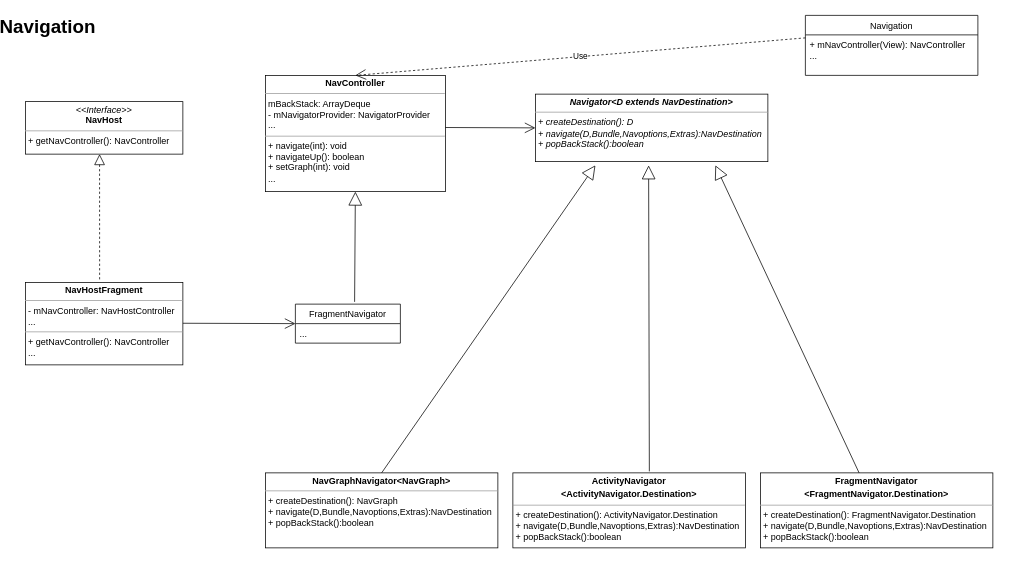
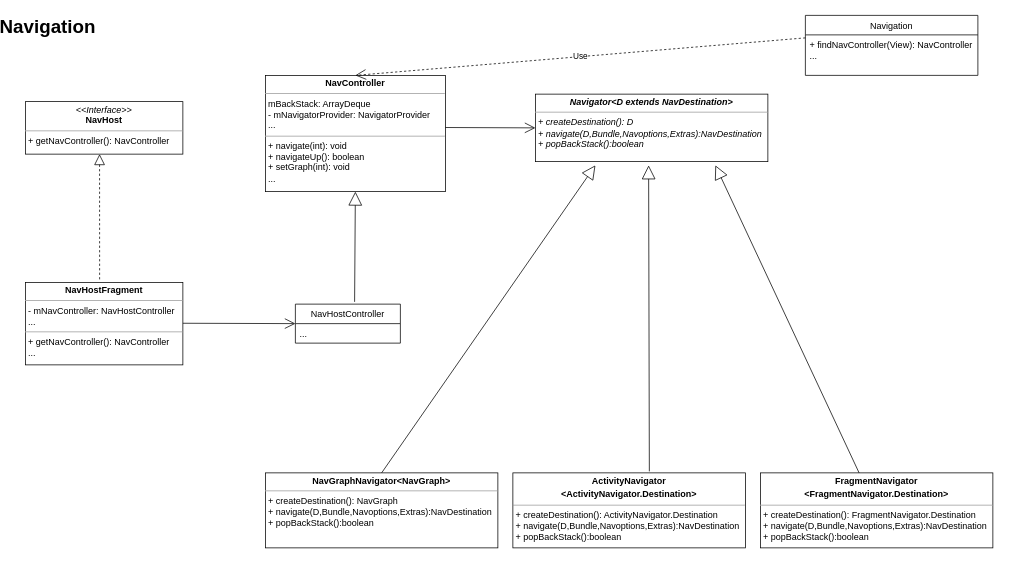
- <mxCell id="19" value="+ mNavController(View): NavController&#10;..." style="text;strokeColor=none;fillColor=none;align=left;verticalAlign=top;spacingLeft=4;spacingRight=4;overflow=hidden;rotatable=0;points=[[0,0.5],[1,0.5]];portConstraint=eastwest;" vertex="1" parent="18"><mxGeometry y="26" width="230" height="54" as="geometry" /></mxCell>
+ <mxCell id="19" value="+ findNavController(View): NavController&#10;..." style="text;strokeColor=none;fillColor=none;align=left;verticalAlign=top;spacingLeft=4;spacingRight=4;overflow=hidden;rotatable=0;points=[[0,0.5],[1,0.5]];portConstraint=eastwest;" vertex="1" parent="18"><mxGeometry y="26" width="230" height="54" as="geometry" /></mxCell>
- <mxCell id="6" value="FragmentNavigator" style="swimlane;fontStyle=0;childLayout=stackLayout;horizontal=1;startSize=26;fillColor=none;horizontalStack=0;resizeParent=1;resizeParentMax=0;resizeLast=0;collapsible=1;marginBottom=0;" vertex="1" parent="1"><mxGeometry x="390" y="405" width="140" height="52" as="geometry" /></mxCell>
+ <mxCell id="6" value="NavHostController" style="swimlane;fontStyle=0;childLayout=stackLayout;horizontal=1;startSize=26;fillColor=none;horizontalStack=0;resizeParent=1;resizeParentMax=0;resizeLast=0;collapsible=1;marginBottom=0;" vertex="1" parent="1"><mxGeometry x="390" y="405" width="140" height="52" as="geometry" /></mxCell>
